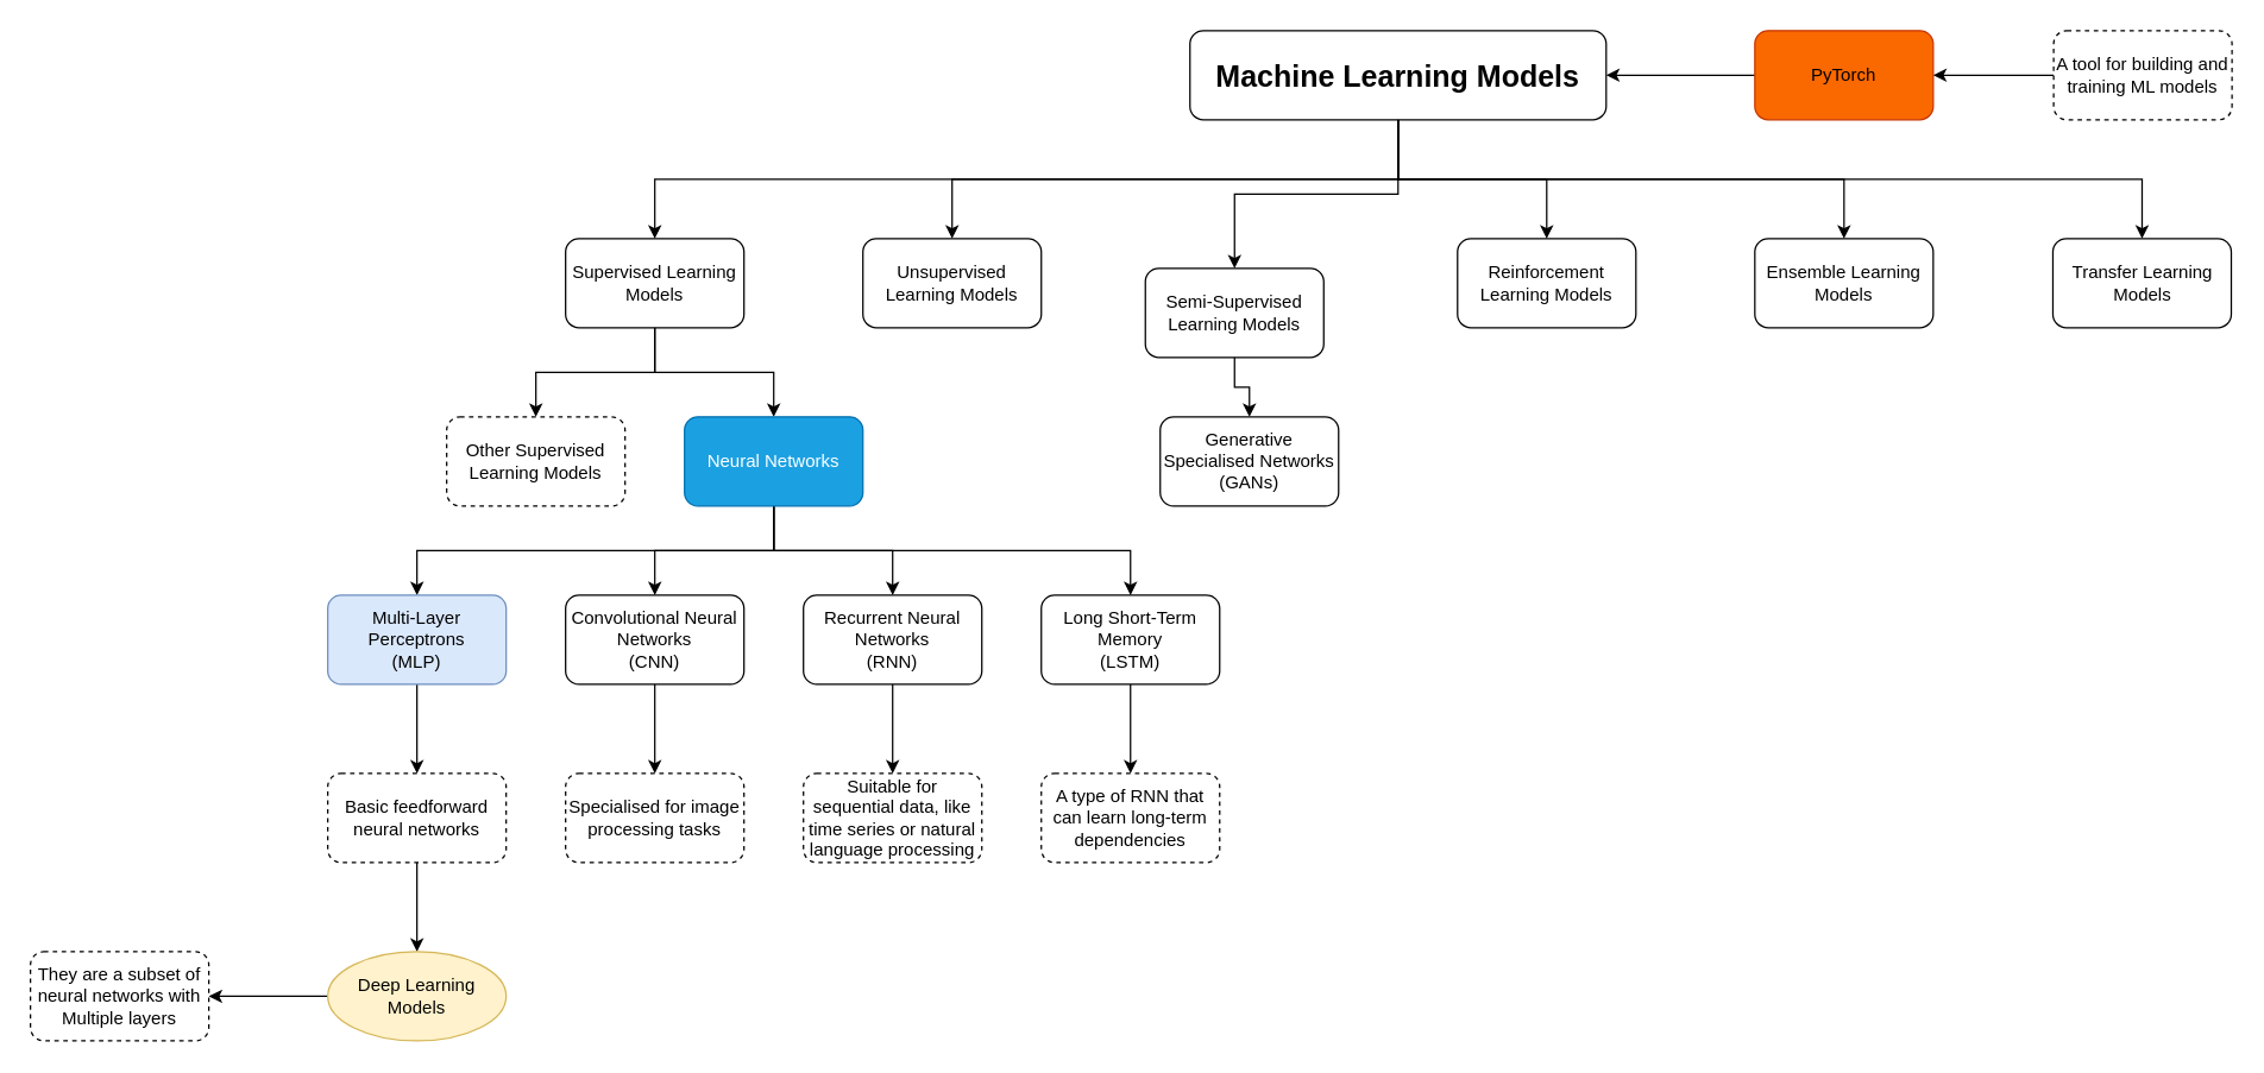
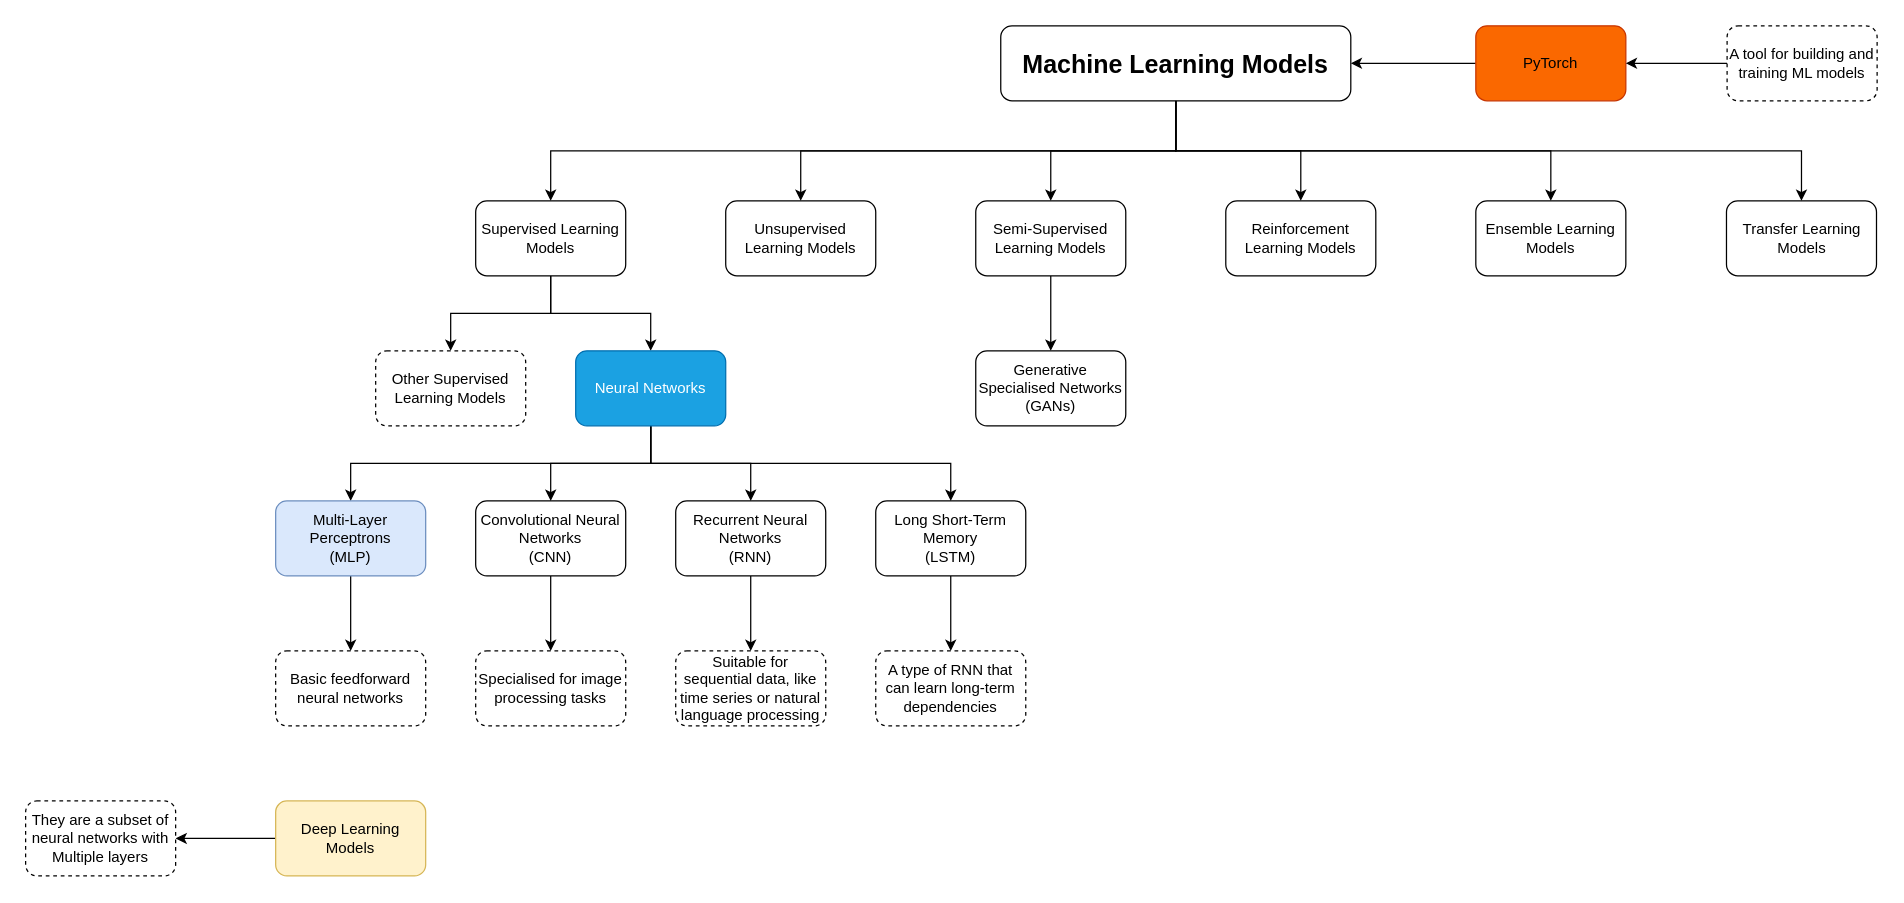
- <mxCell id="26" value="Semi-Supervised Learning Models" style="rounded=1;whiteSpace=wrap;html=1;" vertex="1" parent="1"><mxGeometry x="770" y="180" width="120" height="60" as="geometry" /></mxCell>
+ <mxCell id="26" value="Semi-Supervised Learning Models" style="rounded=1;whiteSpace=wrap;html=1;" vertex="1" parent="1"><mxGeometry x="780" y="160" width="120" height="60" as="geometry" /></mxCell>
- <mxCell id="19" style="edgeStyle=orthogonalEdgeStyle;rounded=0;orthogonalLoop=1;jettySize=auto;html=1;entryX=0.5;entryY=0;entryDx=0;entryDy=0;" edge="1" parent="1" source="20" target="32"><mxGeometry relative="1" as="geometry" /></mxCell>
- <mxCell id="32" value="Deep Learning Models" style="ellipse;whiteSpace=wrap;html=1;fillColor=#fff2cc;strokeColor=#d6b656;" vertex="1" parent="1"><mxGeometry x="220" y="640" width="120" height="60" as="geometry" /></mxCell>
+ <mxCell id="32" value="Deep Learning Models" style="rounded=1;whiteSpace=wrap;html=1;fillColor=#fff2cc;strokeColor=#d6b656;" vertex="1" parent="1"><mxGeometry x="220" y="640" width="120" height="60" as="geometry" /></mxCell>
